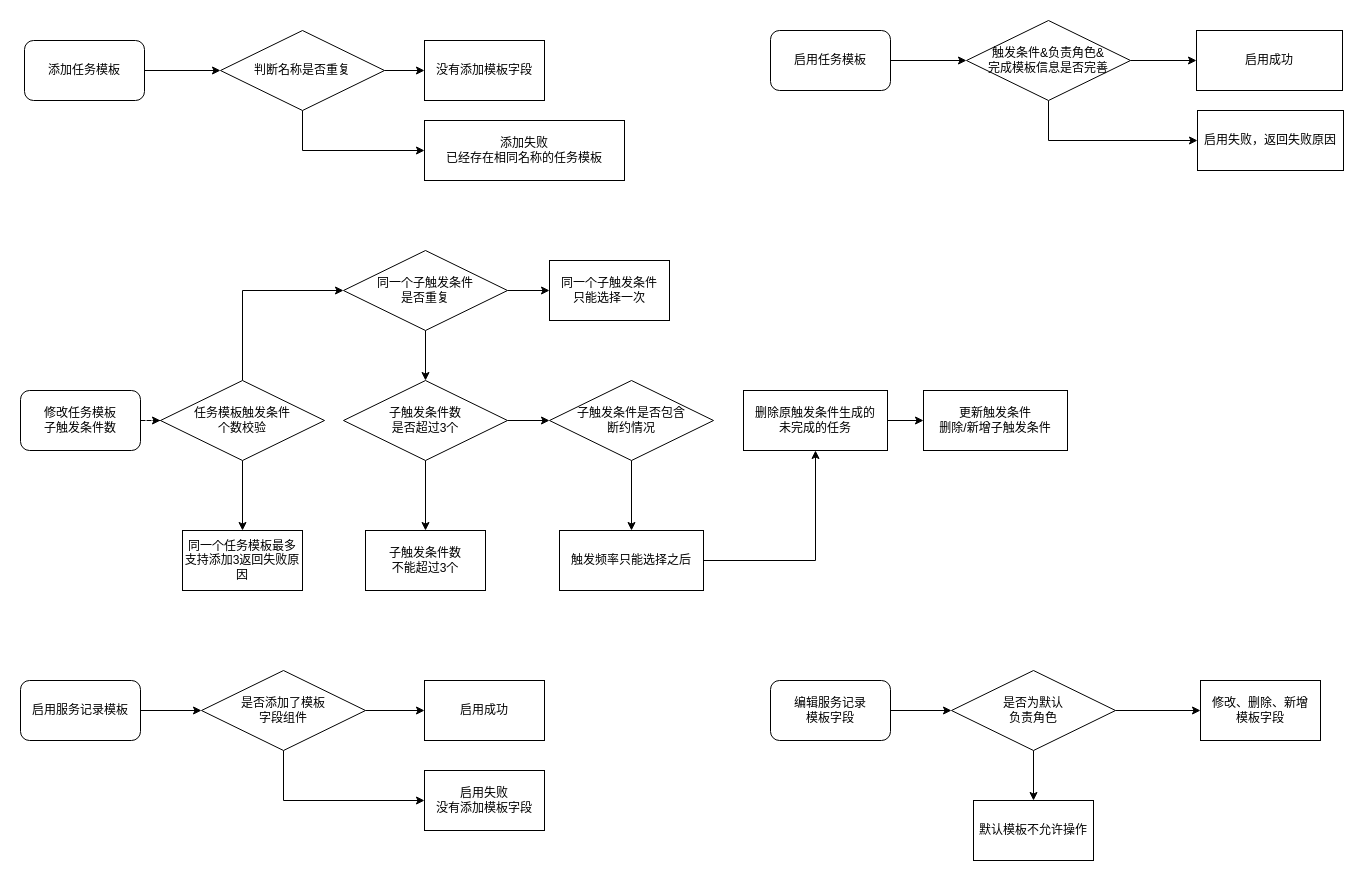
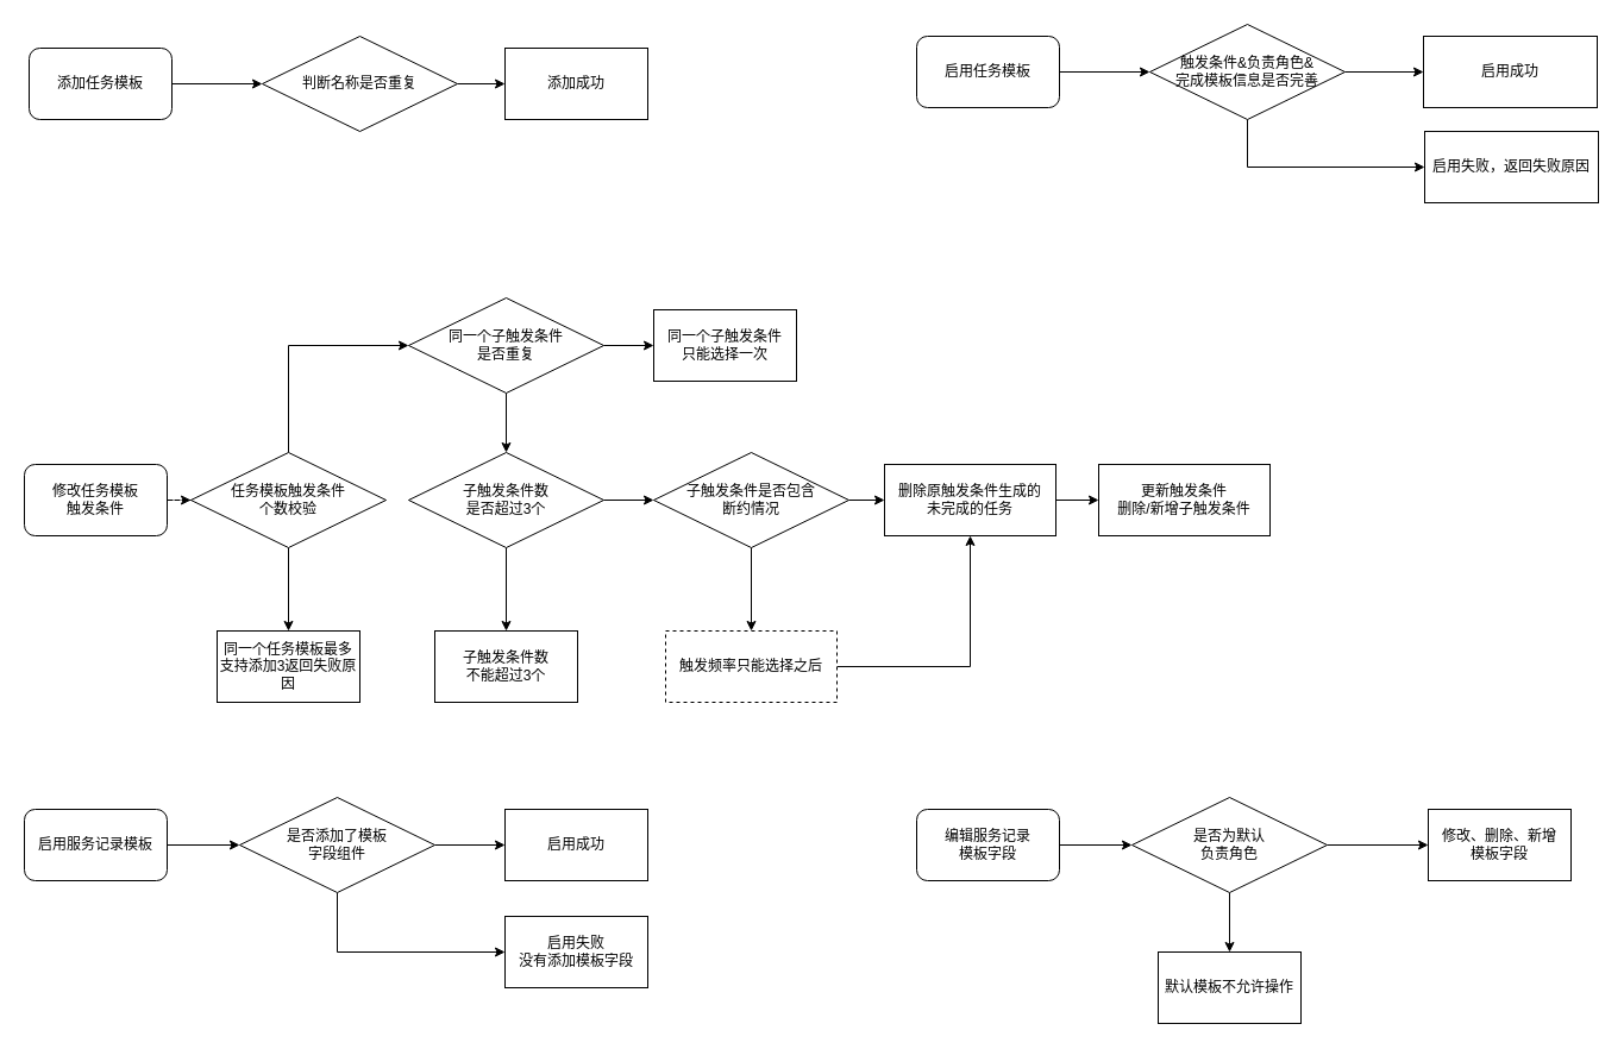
- <mxCell id="7" value="没有添加模板字段" style="rounded=0;whiteSpace=wrap;html=1;" vertex="1" parent="1"><mxGeometry x="424" y="40" width="120" height="60" as="geometry" /></mxCell>
+ <mxCell id="7" value="添加成功" style="rounded=0;whiteSpace=wrap;html=1;" vertex="1" parent="1"><mxGeometry x="424" y="40" width="120" height="60" as="geometry" /></mxCell>
- <mxCell id="5" value="" style="edgeStyle=orthogonalEdgeStyle;rounded=0;orthogonalLoop=1;jettySize=auto;html=1;entryX=0;entryY=0.5;entryDx=0;entryDy=0;exitX=0.5;exitY=1;exitDx=0;exitDy=0;" edge="1" parent="1" source="25" target="6"><mxGeometry relative="1" as="geometry"><mxPoint x="284" y="100" as="sourcePoint" /></mxGeometry></mxCell>
- <mxCell id="6" value="添加失败&lt;br&gt;已经存在相同名称的任务模板" style="rounded=0;whiteSpace=wrap;html=1;" vertex="1" parent="1"><mxGeometry x="424" y="120" width="200" height="60" as="geometry" /></mxCell>
- <mxCell id="15" value="修改任务模板&lt;br&gt;子触发条件数" style="rounded=1;whiteSpace=wrap;html=1;" vertex="1" parent="1"><mxGeometry x="20" y="390" width="120" height="60" as="geometry" /></mxCell>
+ <mxCell id="15" value="修改任务模板&lt;br&gt;触发条件" style="rounded=1;whiteSpace=wrap;html=1;" vertex="1" parent="1"><mxGeometry x="20" y="390" width="120" height="60" as="geometry" /></mxCell>
+ <mxCell id="31" value="" style="edgeStyle=orthogonalEdgeStyle;rounded=0;orthogonalLoop=1;jettySize=auto;html=1;entryX=0;entryY=0.5;entryDx=0;entryDy=0;" edge="1" parent="1" source="32" target="36"><mxGeometry relative="1" as="geometry"><mxPoint x="964" y="420" as="targetPoint" /></mxGeometry></mxCell>
- <mxCell id="34" value="触发频率只能选择之后" style="rounded=0;whiteSpace=wrap;html=1;" vertex="1" parent="1"><mxGeometry x="559" y="530" width="144" height="60" as="geometry" /></mxCell>
+ <mxCell id="34" value="触发频率只能选择之后" style="rounded=0;whiteSpace=wrap;html=1;dashed=1;" vertex="1" parent="1"><mxGeometry x="559" y="530" width="144" height="60" as="geometry" /></mxCell>
